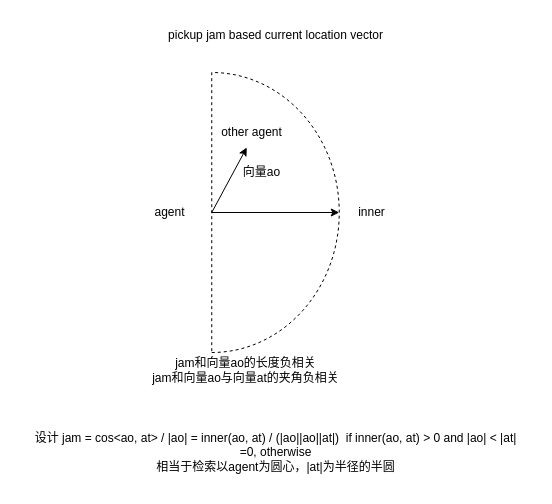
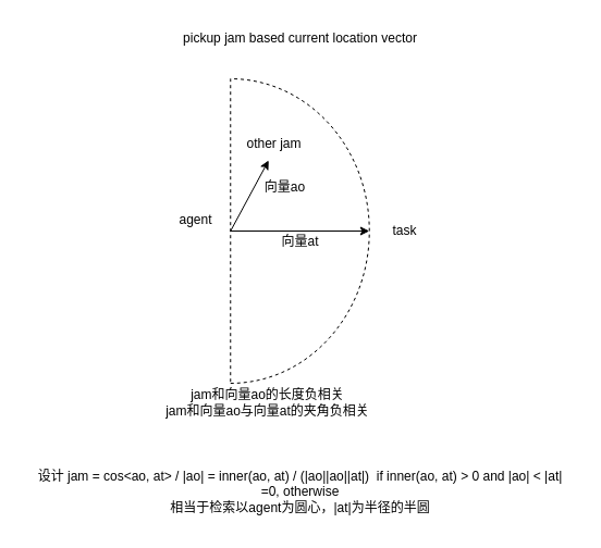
- <mxCell id="7" value="other agent" style="text;html=1;align=center;verticalAlign=middle;resizable=0;points=[];autosize=1;strokeColor=none;fillColor=none;" parent="1" vertex="1"><mxGeometry x="211.25" y="117" width="80" height="30" as="geometry" /></mxCell>
+ <mxCell id="7" value="other jam" style="text;html=1;align=center;verticalAlign=middle;resizable=0;points=[];autosize=1;strokeColor=none;fillColor=none;" parent="1" vertex="1"><mxGeometry x="211.25" y="117" width="80" height="30" as="geometry" /></mxCell>
- <mxCell id="3" value="agent" style="text;html=1;align=center;verticalAlign=middle;resizable=0;points=[];autosize=1;strokeColor=none;fillColor=none;" parent="1" vertex="1"><mxGeometry x="143.75" y="197" width="50" height="30" as="geometry" /></mxCell>
+ <mxCell id="3" value="agent" style="text;html=1;align=center;verticalAlign=middle;resizable=0;points=[];autosize=1;strokeColor=none;fillColor=none;" parent="1" vertex="1"><mxGeometry x="153.75" y="187" width="50" height="30" as="geometry" /></mxCell>
- <mxCell id="4" value="inner" style="text;html=1;align=center;verticalAlign=middle;resizable=0;points=[];autosize=1;strokeColor=none;fillColor=none;" parent="1" vertex="1"><mxGeometry x="346.25" y="197" width="50" height="30" as="geometry" /></mxCell>
+ <mxCell id="4" value="task" style="text;html=1;align=center;verticalAlign=middle;resizable=0;points=[];autosize=1;strokeColor=none;fillColor=none;" parent="1" vertex="1"><mxGeometry x="346.25" y="197" width="50" height="30" as="geometry" /></mxCell>
+ <mxCell id="10" value="向量at" style="text;html=1;align=center;verticalAlign=middle;resizable=0;points=[];autosize=1;strokeColor=none;fillColor=none;" parent="1" vertex="1"><mxGeometry x="245" y="207" width="60" height="30" as="geometry" /></mxCell>
